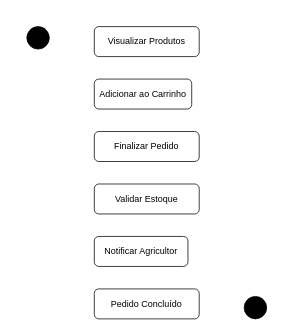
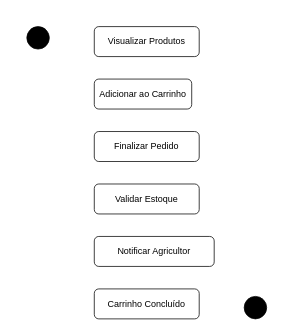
- <mxCell id="7" value="Notificar Agricultor" style="rounded=1;whiteSpace=wrap;" vertex="1" parent="1"><mxGeometry x="110" y="300" width="125" height="40" as="geometry" /></mxCell>
+ <mxCell id="7" value="Notificar Agricultor" style="rounded=1;whiteSpace=wrap;" vertex="1" parent="1"><mxGeometry x="110" y="300" width="160" height="40" as="geometry" /></mxCell>
- <mxCell id="8" value="Pedido Concluído" style="rounded=1;whiteSpace=wrap;" vertex="1" parent="1"><mxGeometry x="110" y="370" width="140" height="40" as="geometry" /></mxCell>
+ <mxCell id="8" value="Carrinho Concluído" style="rounded=1;whiteSpace=wrap;" vertex="1" parent="1"><mxGeometry x="110" y="370" width="140" height="40" as="geometry" /></mxCell>
